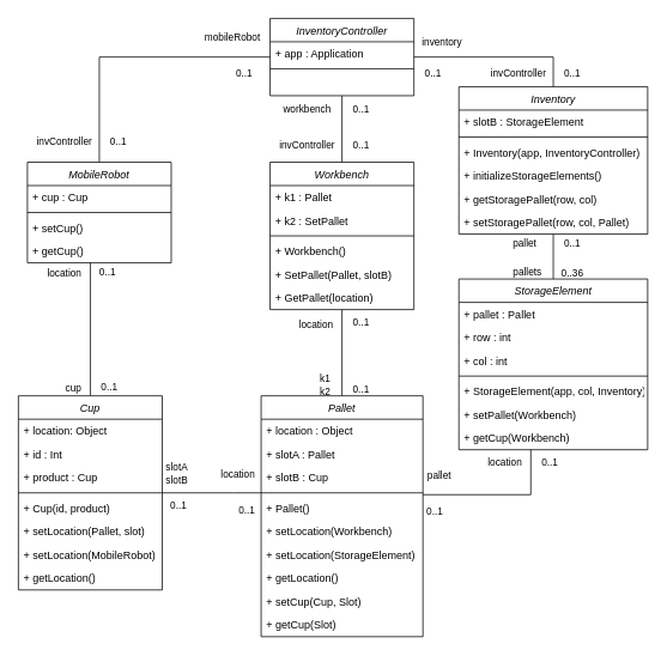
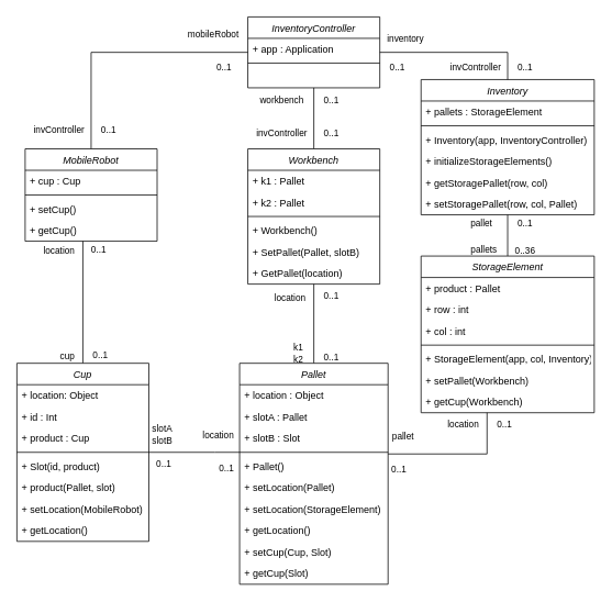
- <mxCell id="3" value="+ slotB : StorageElement" style="text;align=left;verticalAlign=top;spacingLeft=4;spacingRight=4;overflow=hidden;rotatable=0;points=[[0,0.5],[1,0.5]];portConstraint=eastwest;" parent="2" vertex="1"><mxGeometry y="26" width="210" height="26" as="geometry" /></mxCell>
+ <mxCell id="3" value="+ pallets : StorageElement" style="text;align=left;verticalAlign=top;spacingLeft=4;spacingRight=4;overflow=hidden;rotatable=0;points=[[0,0.5],[1,0.5]];portConstraint=eastwest;" parent="2" vertex="1"><mxGeometry y="26" width="210" height="26" as="geometry" /></mxCell>
- <mxCell id="16" value="+ k2 : SetPallet" style="text;align=left;verticalAlign=top;spacingLeft=4;spacingRight=4;overflow=hidden;rotatable=0;points=[[0,0.5],[1,0.5]];portConstraint=eastwest;rounded=0;shadow=0;html=0;" parent="14" vertex="1"><mxGeometry y="52" width="160" height="26" as="geometry" /></mxCell>
+ <mxCell id="16" value="+ k2 : Pallet" style="text;align=left;verticalAlign=top;spacingLeft=4;spacingRight=4;overflow=hidden;rotatable=0;points=[[0,0.5],[1,0.5]];portConstraint=eastwest;rounded=0;shadow=0;html=0;" parent="14" vertex="1"><mxGeometry y="52" width="160" height="26" as="geometry" /></mxCell>
- <mxCell id="77" value="+ pallet : Pallet" style="text;align=left;verticalAlign=top;spacingLeft=4;spacingRight=4;overflow=hidden;rotatable=0;points=[[0,0.5],[1,0.5]];portConstraint=eastwest;" vertex="1" parent="76"><mxGeometry y="26" width="210" height="26" as="geometry" /></mxCell>
+ <mxCell id="77" value="+ product : Pallet" style="text;align=left;verticalAlign=top;spacingLeft=4;spacingRight=4;overflow=hidden;rotatable=0;points=[[0,0.5],[1,0.5]];portConstraint=eastwest;" vertex="1" parent="76"><mxGeometry y="26" width="210" height="26" as="geometry" /></mxCell>
- <mxCell id="34" value="+ slotB : Cup" style="text;align=left;verticalAlign=top;spacingLeft=4;spacingRight=4;overflow=hidden;rotatable=0;points=[[0,0.5],[1,0.5]];portConstraint=eastwest;" vertex="1" parent="31"><mxGeometry y="78" width="180" height="26" as="geometry" /></mxCell>
+ <mxCell id="34" value="+ slotB : Slot" style="text;align=left;verticalAlign=top;spacingLeft=4;spacingRight=4;overflow=hidden;rotatable=0;points=[[0,0.5],[1,0.5]];portConstraint=eastwest;" vertex="1" parent="31"><mxGeometry y="78" width="180" height="26" as="geometry" /></mxCell>
- <mxCell id="67" value="+ Cup(id, product)" style="text;align=left;verticalAlign=top;spacingLeft=4;spacingRight=4;overflow=hidden;rotatable=0;points=[[0,0.5],[1,0.5]];portConstraint=eastwest;" vertex="1" parent="62"><mxGeometry y="112" width="160" height="26" as="geometry" /></mxCell>
+ <mxCell id="67" value="+ Slot(id, product)" style="text;align=left;verticalAlign=top;spacingLeft=4;spacingRight=4;overflow=hidden;rotatable=0;points=[[0,0.5],[1,0.5]];portConstraint=eastwest;" vertex="1" parent="62"><mxGeometry y="112" width="160" height="26" as="geometry" /></mxCell>
- <mxCell id="68" value="+ setLocation(Pallet, slot)" style="text;align=left;verticalAlign=top;spacingLeft=4;spacingRight=4;overflow=hidden;rotatable=0;points=[[0,0.5],[1,0.5]];portConstraint=eastwest;" vertex="1" parent="62"><mxGeometry y="138" width="160" height="26" as="geometry" /></mxCell>
+ <mxCell id="68" value="+ product(Pallet, slot)" style="text;align=left;verticalAlign=top;spacingLeft=4;spacingRight=4;overflow=hidden;rotatable=0;points=[[0,0.5],[1,0.5]];portConstraint=eastwest;" vertex="1" parent="62"><mxGeometry y="138" width="160" height="26" as="geometry" /></mxCell>
- <mxCell id="37" value="+ setLocation(Workbench)" style="text;align=left;verticalAlign=top;spacingLeft=4;spacingRight=4;overflow=hidden;rotatable=0;points=[[0,0.5],[1,0.5]];portConstraint=eastwest;" vertex="1" parent="31"><mxGeometry y="138" width="180" height="26" as="geometry" /></mxCell>
+ <mxCell id="37" value="+ setLocation(Pallet)" style="text;align=left;verticalAlign=top;spacingLeft=4;spacingRight=4;overflow=hidden;rotatable=0;points=[[0,0.5],[1,0.5]];portConstraint=eastwest;" vertex="1" parent="31"><mxGeometry y="138" width="180" height="26" as="geometry" /></mxCell>
